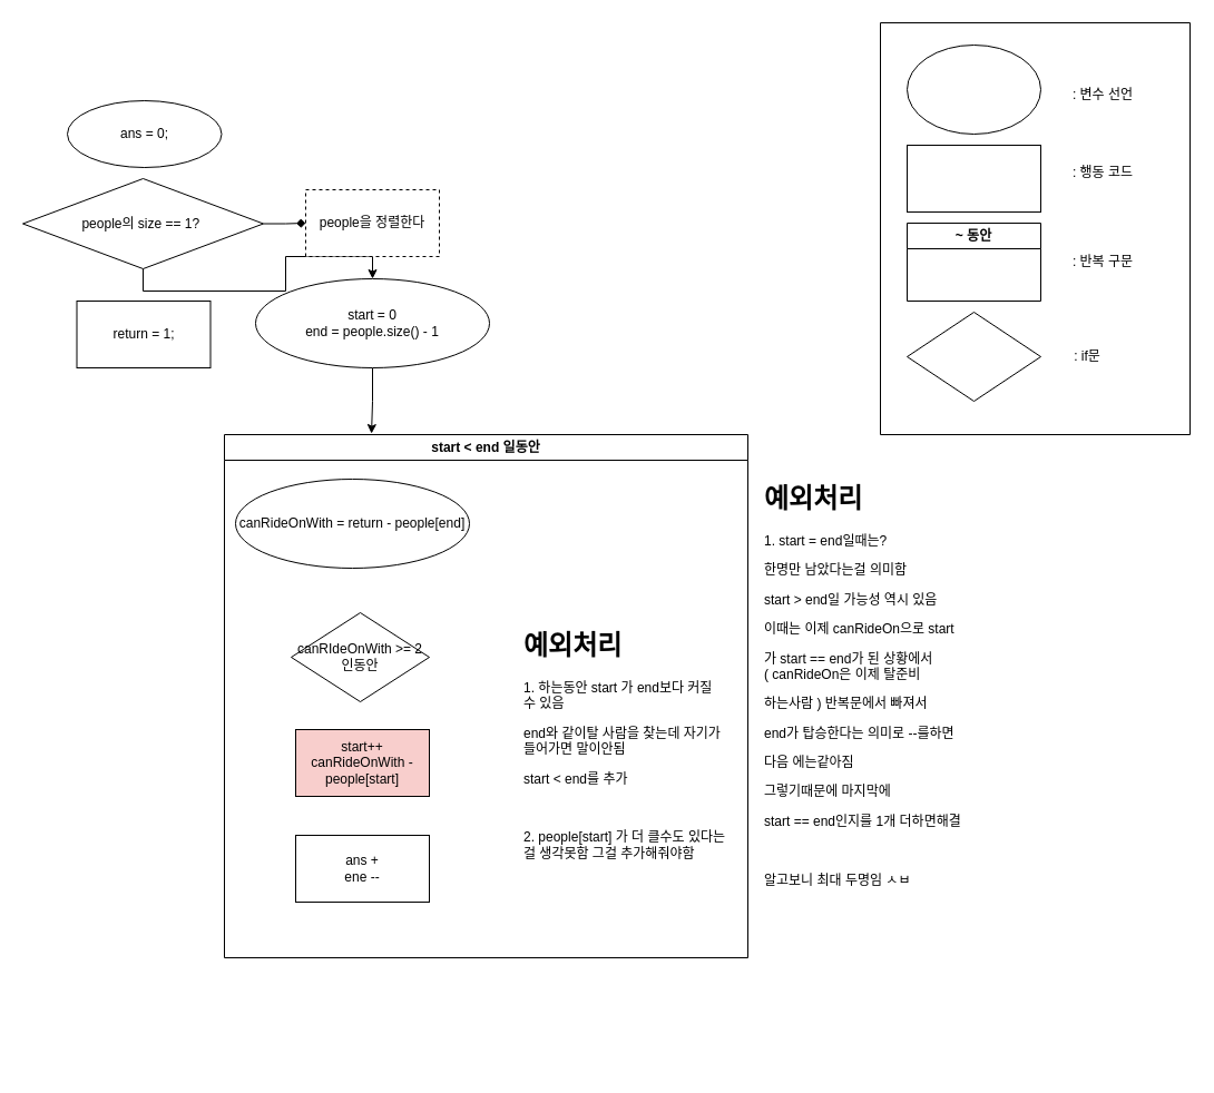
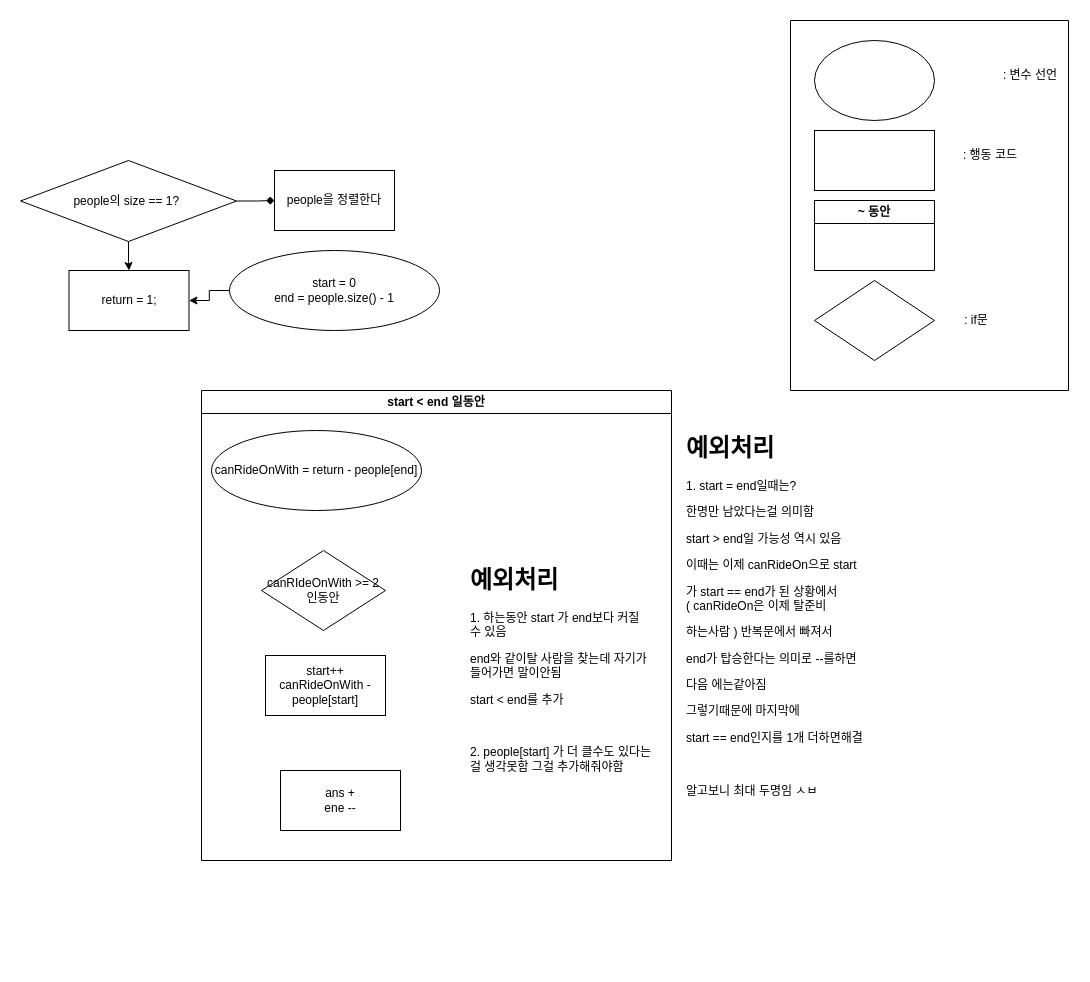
- <mxCell id="21" value=": 변수 선언" style="text;html=1;align=center;verticalAlign=middle;whiteSpace=wrap;rounded=0;" vertex="1" parent="19"><mxGeometry x="170" y="50" width="60" height="30" as="geometry" /></mxCell>
+ <mxCell id="21" value=": 변수 선언" style="text;html=1;align=center;verticalAlign=middle;whiteSpace=wrap;rounded=0;" vertex="1" parent="19"><mxGeometry x="210" y="40" width="60" height="30" as="geometry" /></mxCell>
- <mxCell id="18" value="ans = 0;" style="ellipse;whiteSpace=wrap;html=1;" vertex="1" parent="1"><mxGeometry x="60" y="90" width="138.5" height="60" as="geometry" /></mxCell>
- <mxCell id="5" value="people을 정렬한다" style="rounded=0;whiteSpace=wrap;html=1;dashed=1;" vertex="1" parent="1"><mxGeometry x="274" y="170" width="120" height="60" as="geometry" /></mxCell>
+ <mxCell id="5" value="people을 정렬한다" style="rounded=0;whiteSpace=wrap;html=1;" vertex="1" parent="1"><mxGeometry x="274" y="170" width="120" height="60" as="geometry" /></mxCell>
- <mxCell id="25" value=": 반복 구문" style="text;html=1;align=center;verticalAlign=middle;whiteSpace=wrap;rounded=0;" vertex="1" parent="19"><mxGeometry x="170" y="200" width="60" height="30" as="geometry" /></mxCell>
- <mxCell id="3" value="" style="edgeStyle=orthogonalEdgeStyle;rounded=0;orthogonalLoop=1;jettySize=auto;html=1;" edge="1" parent="1" source="4" target="8"><mxGeometry relative="1" as="geometry" /></mxCell>
+ <mxCell id="3" value="" style="edgeStyle=orthogonalEdgeStyle;rounded=0;orthogonalLoop=1;jettySize=auto;html=1;" edge="1" parent="1" source="4" target="6"><mxGeometry relative="1" as="geometry" /></mxCell>
- <mxCell id="7" value="" style="edgeStyle=orthogonalEdgeStyle;rounded=0;orthogonalLoop=1;jettySize=auto;html=1;entryX=0.281;entryY=-0.002;entryDx=0;entryDy=0;entryPerimeter=0;" edge="1" parent="1" source="8" target="11"><mxGeometry relative="1" as="geometry" /></mxCell>
+ <mxCell id="7" value="" style="edgeStyle=orthogonalEdgeStyle;rounded=0;orthogonalLoop=1;jettySize=auto;html=1;" edge="1" parent="1" source="8" target="6"><mxGeometry relative="1" as="geometry" /></mxCell>
- <mxCell id="16" value="start++&lt;br&gt;canRideOnWith - people[start]" style="rounded=0;whiteSpace=wrap;html=1;fillColor=#f8cecc;" vertex="1" parent="13"><mxGeometry x="34" y="125" width="120" height="60" as="geometry" /></mxCell>
+ <mxCell id="16" value="start++&lt;br&gt;canRideOnWith - people[start]" style="rounded=0;whiteSpace=wrap;html=1;" vertex="1" parent="13"><mxGeometry x="34" y="125" width="120" height="60" as="geometry" /></mxCell>
- <mxCell id="17" value="ans +&lt;br&gt;ene --" style="rounded=0;whiteSpace=wrap;html=1;" vertex="1" parent="11"><mxGeometry x="64" y="360" width="120" height="60" as="geometry" /></mxCell>
+ <mxCell id="17" value="ans +&lt;br&gt;ene --" style="rounded=0;whiteSpace=wrap;html=1;" vertex="1" parent="11"><mxGeometry x="79" y="380" width="120" height="60" as="geometry" /></mxCell>
